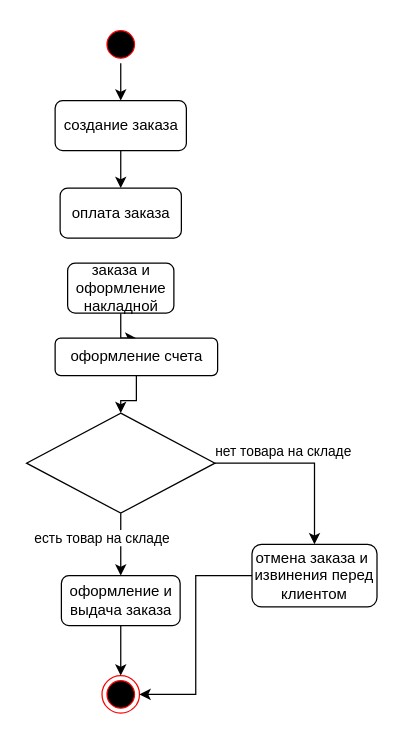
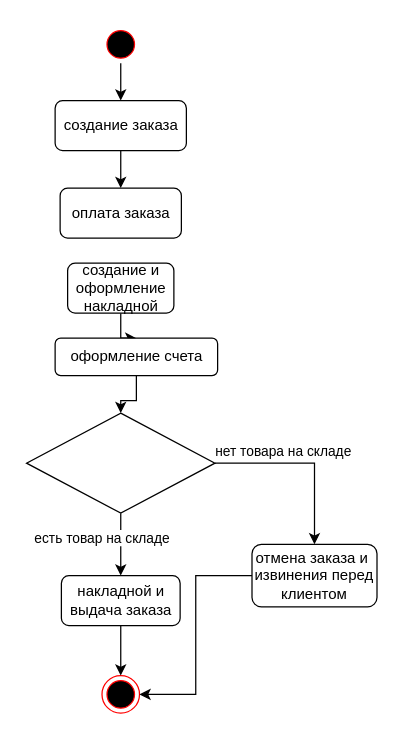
- <mxCell id="9" value="заказа и оформление накладной" style="rounded=1;whiteSpace=wrap;html=1;" vertex="1" parent="1"><mxGeometry x="53.5" y="210" width="85" height="40" as="geometry" /></mxCell>
+ <mxCell id="9" value="создание и оформление накладной" style="rounded=1;whiteSpace=wrap;html=1;" vertex="1" parent="1"><mxGeometry x="53.5" y="210" width="85" height="40" as="geometry" /></mxCell>
- <mxCell id="17" value="оформление и выдача заказа" style="rounded=1;whiteSpace=wrap;html=1;" vertex="1" parent="1"><mxGeometry x="48.51" y="460" width="95" height="40" as="geometry" /></mxCell>
+ <mxCell id="17" value="накладной и выдача заказа" style="rounded=1;whiteSpace=wrap;html=1;" vertex="1" parent="1"><mxGeometry x="48.51" y="460" width="95" height="40" as="geometry" /></mxCell>
